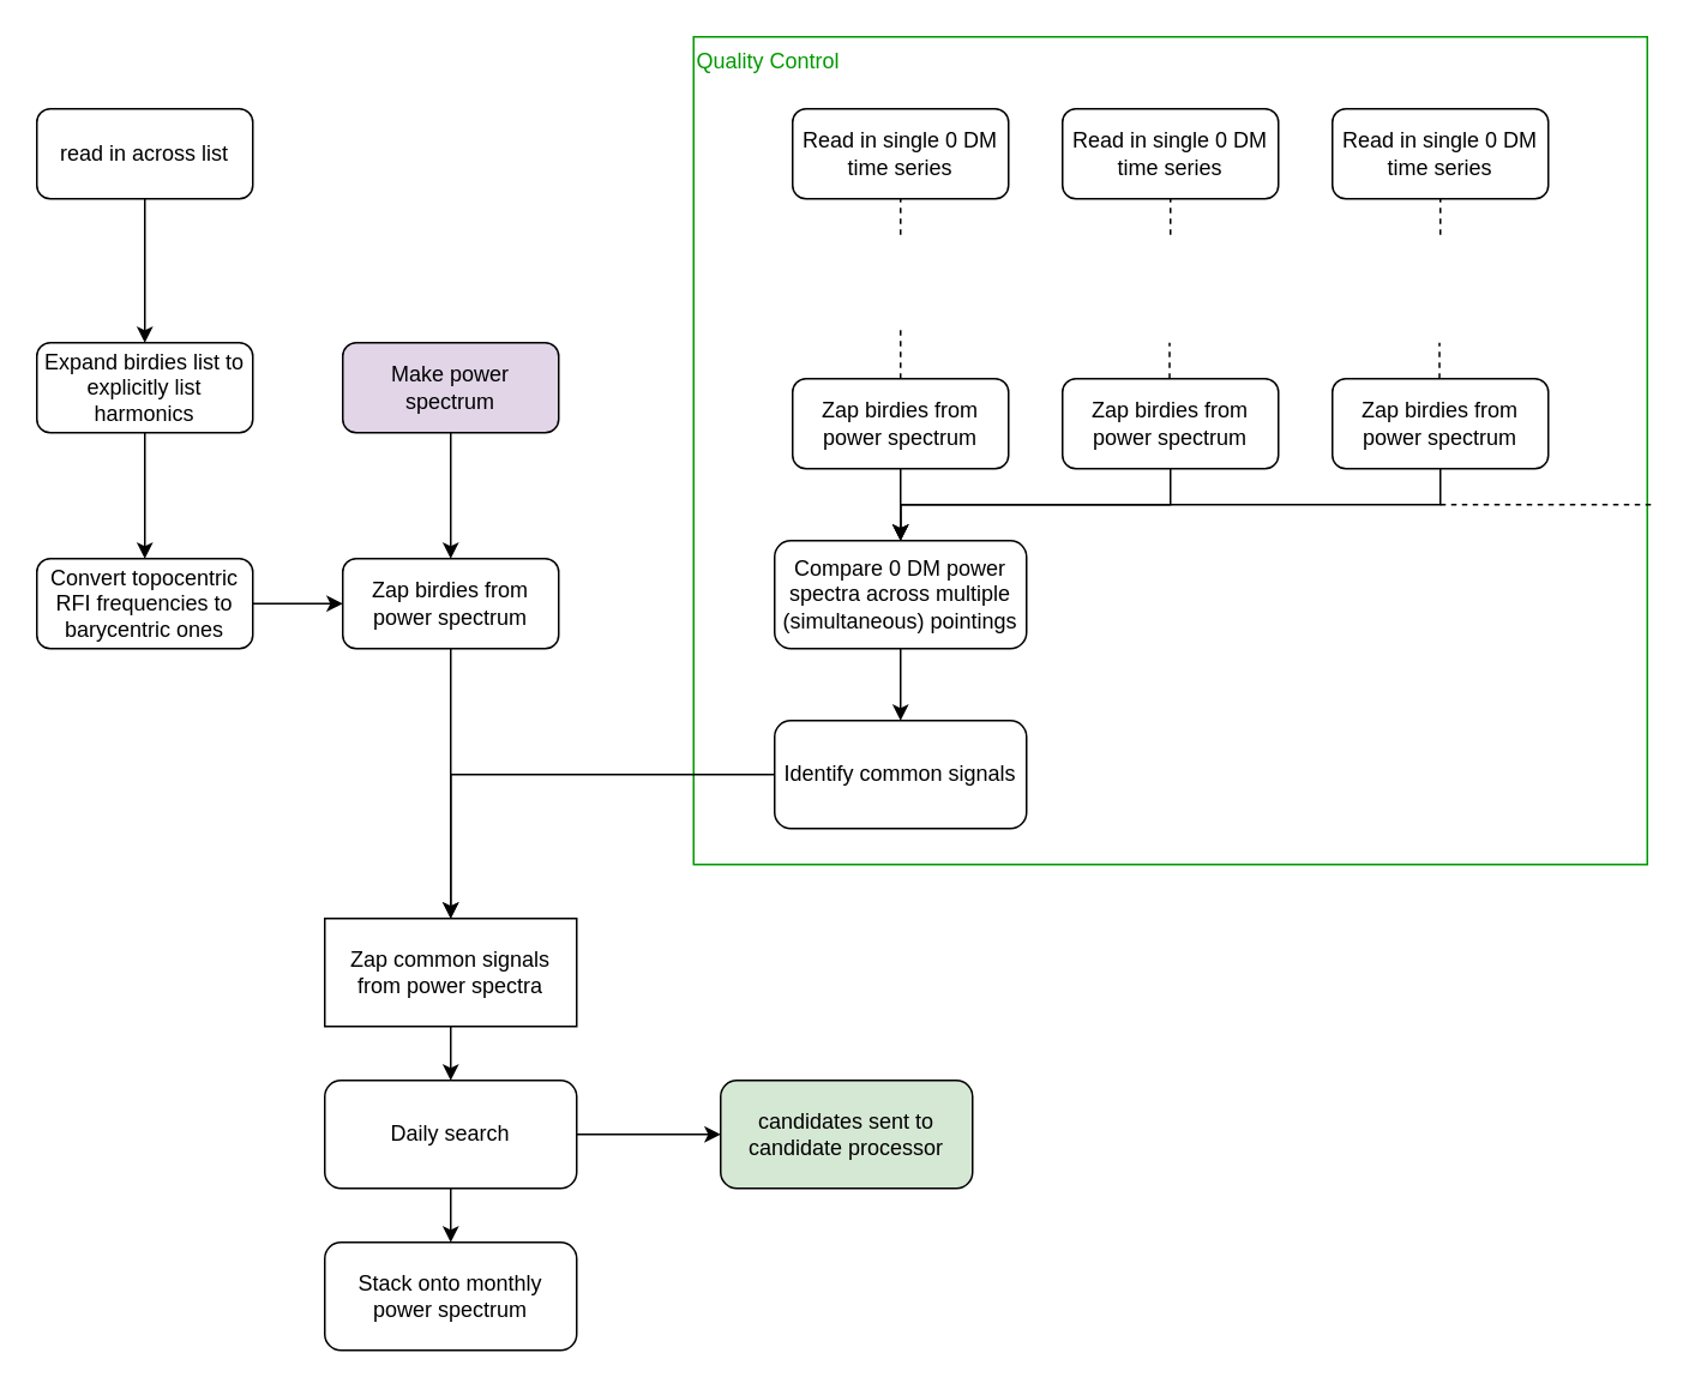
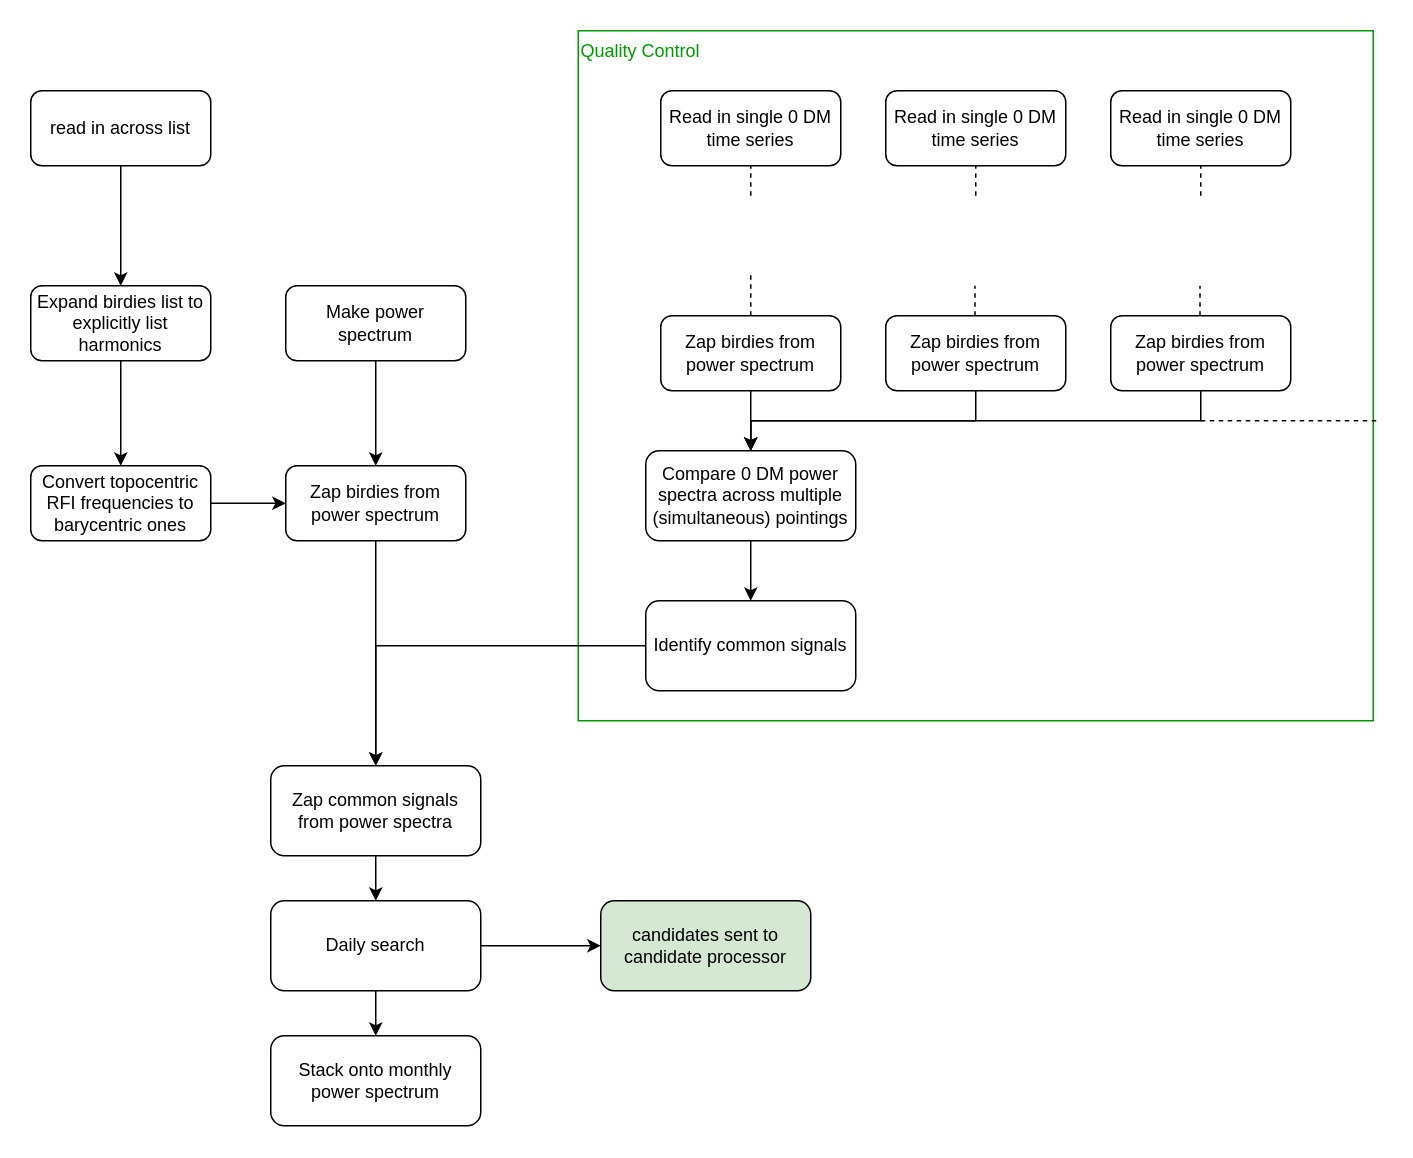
- <mxCell id="4" value="Make power spectrum" style="rounded=1;whiteSpace=wrap;html=1;fontSize=12;glass=0;strokeWidth=1;shadow=0;fillColor=#e1d5e7;" vertex="1" parent="1"><mxGeometry x="190" y="190" width="120" height="50" as="geometry" /></mxCell>
+ <mxCell id="4" value="Make power spectrum" style="rounded=1;whiteSpace=wrap;html=1;fontSize=12;glass=0;strokeWidth=1;shadow=0;" vertex="1" parent="1"><mxGeometry x="190" y="190" width="120" height="50" as="geometry" /></mxCell>
- <mxCell id="18" value="Zap common signals from power spectra" style="whiteSpace=wrap;html=1;fontSize=12;glass=0;strokeWidth=1;shadow=0;rounded=0;" vertex="1" parent="1"><mxGeometry x="180" y="510" width="140" height="60" as="geometry" /></mxCell>
+ <mxCell id="18" value="Zap common signals from power spectra" style="rounded=1;whiteSpace=wrap;html=1;fontSize=12;glass=0;strokeWidth=1;shadow=0;" vertex="1" parent="1"><mxGeometry x="180" y="510" width="140" height="60" as="geometry" /></mxCell>
